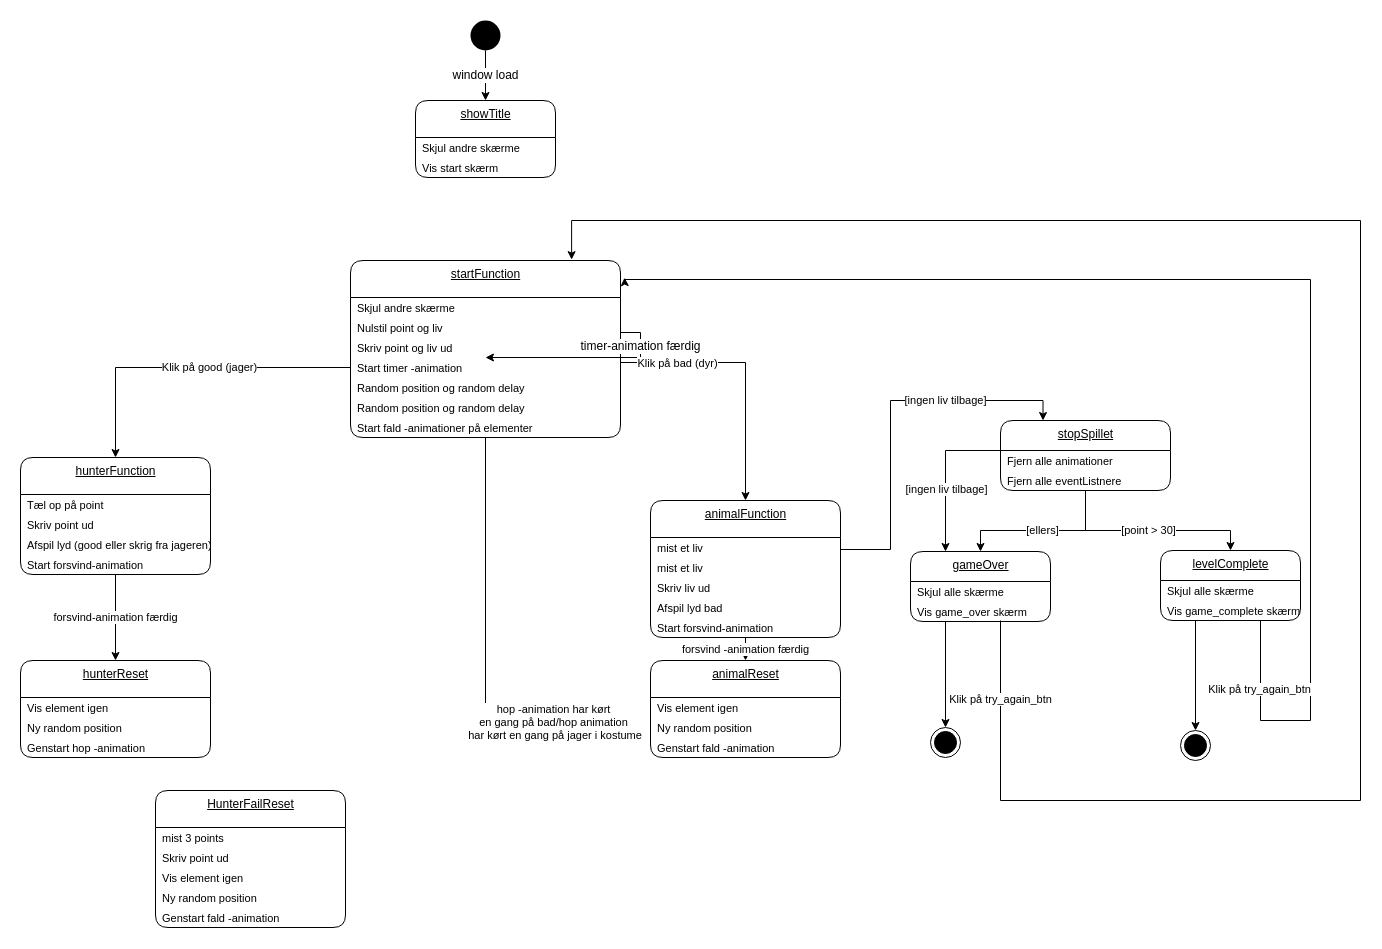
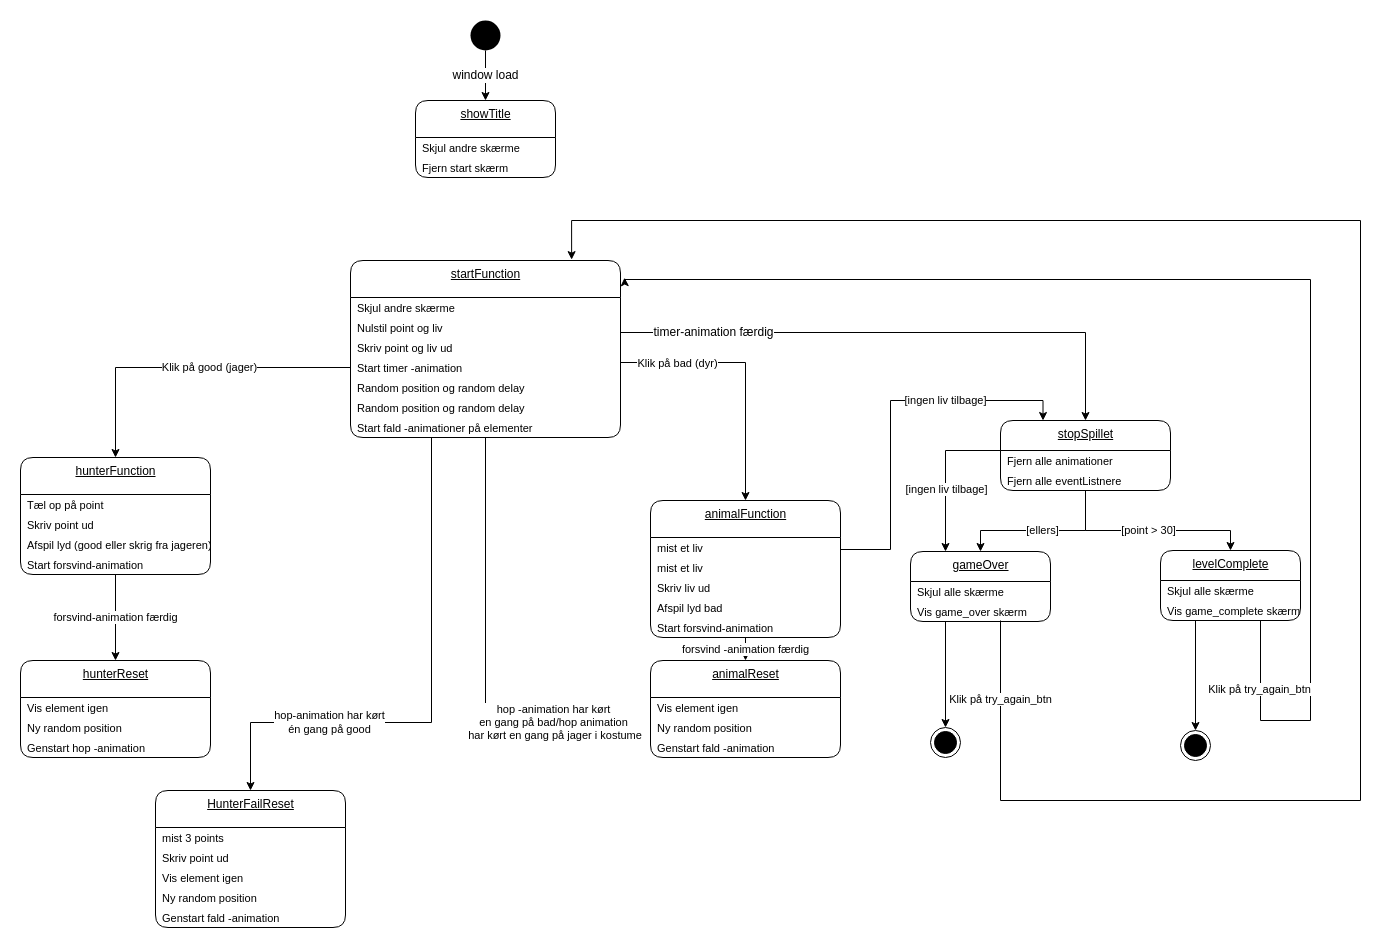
- <mxCell id="19" value="Vis start skærm" style="fillColor=none;strokeColor=none;align=left;verticalAlign=middle;spacingLeft=5;fontSize=11;" parent="17" vertex="1"><mxGeometry y="57" width="140" height="20" as="geometry" /></mxCell>
+ <mxCell id="19" value="Fjern start skærm" style="fillColor=none;strokeColor=none;align=left;verticalAlign=middle;spacingLeft=5;fontSize=11;" parent="17" vertex="1"><mxGeometry y="57" width="140" height="20" as="geometry" /></mxCell>
- <mxCell id="39" value="&lt;span style=&quot;font-size: 12px&quot;&gt;timer-animation færdig&lt;/span&gt;" style="edgeStyle=orthogonalEdgeStyle;rounded=0;orthogonalLoop=1;jettySize=auto;html=1;exitX=1;exitY=0.75;exitDx=0;exitDy=0;" parent="1" source="6" target="7" edge="1"><mxGeometry x="-0.665" relative="1" as="geometry"><mxPoint x="750" y="140" as="sourcePoint" /><mxPoint x="775" y="107" as="targetPoint" /><mxPoint as="offset" /></mxGeometry></mxCell>
+ <mxCell id="39" value="&lt;span style=&quot;font-size: 12px&quot;&gt;timer-animation færdig&lt;/span&gt;" style="edgeStyle=orthogonalEdgeStyle;rounded=0;orthogonalLoop=1;jettySize=auto;html=1;entryX=0.5;entryY=0;entryDx=0;entryDy=0;exitX=1;exitY=0.75;exitDx=0;exitDy=0;" parent="1" source="6" target="40" edge="1"><mxGeometry x="-0.665" relative="1" as="geometry"><mxPoint x="750" y="140" as="sourcePoint" /><mxPoint x="775" y="107" as="targetPoint" /><mxPoint as="offset" /></mxGeometry></mxCell>
+ <mxCell id="25" value="hop-animation har kørt &lt;br&gt;én gang&amp;nbsp;på good" style="edgeStyle=orthogonalEdgeStyle;rounded=0;orthogonalLoop=1;jettySize=auto;html=1;entryX=0.5;entryY=0;entryDx=0;entryDy=0;" parent="1" source="11" target="59" edge="1"><mxGeometry x="0.449" relative="1" as="geometry"><mxPoint x="486" y="457" as="sourcePoint" /><mxPoint x="281" y="790" as="targetPoint" /><Array as="points"><mxPoint x="431" y="722" /><mxPoint x="250" y="722" /></Array><mxPoint as="offset" /></mxGeometry></mxCell>
